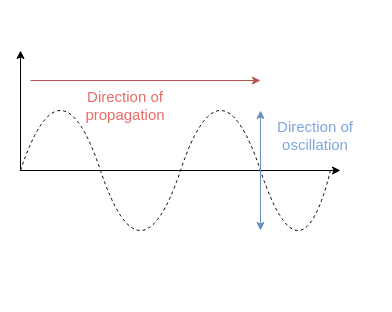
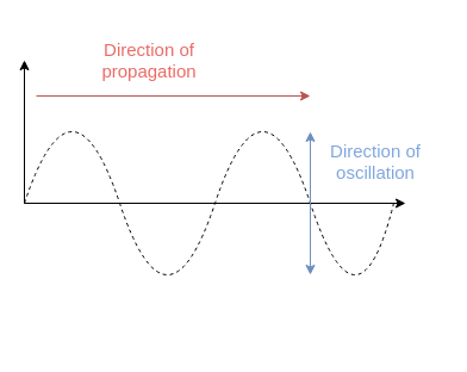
- <mxCell id="7" value="Direction of propagation&lt;br&gt;" style="text;html=1;strokeColor=none;fillColor=none;align=center;verticalAlign=middle;whiteSpace=wrap;rounded=0;fontSize=15;fontColor=#EA6B66;" vertex="1" parent="1"><mxGeometry x="60" y="75" width="130" height="60" as="geometry" /></mxCell>
+ <mxCell id="7" value="Direction of propagation&lt;br&gt;" style="text;html=1;strokeColor=none;fillColor=none;align=center;verticalAlign=middle;whiteSpace=wrap;rounded=0;fontSize=15;fontColor=#EA6B66;" vertex="1" parent="1"><mxGeometry x="60" y="20" width="130" height="60" as="geometry" /></mxCell>
